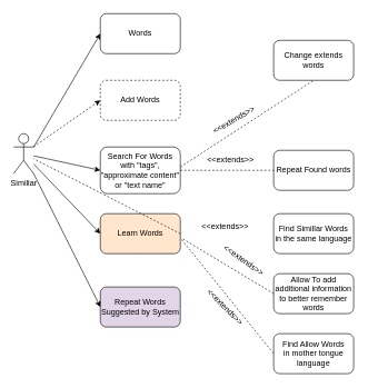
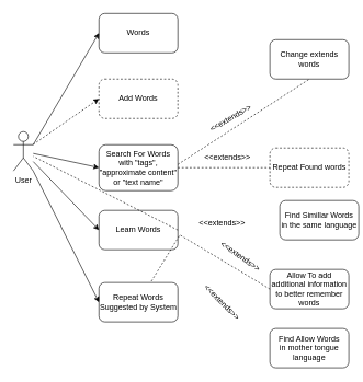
- <mxCell id="7" value="Repeat Found words" style="rounded=1;whiteSpace=wrap;html=1;" vertex="1" parent="1"><mxGeometry x="410" y="225" width="120" height="60" as="geometry" /></mxCell>
+ <mxCell id="7" value="Repeat Found words" style="rounded=1;whiteSpace=wrap;html=1;dashed=1;" vertex="1" parent="1"><mxGeometry x="410" y="225" width="120" height="60" as="geometry" /></mxCell>
- <mxCell id="2" value="Simillar&lt;br&gt;" style="shape=umlActor;verticalLabelPosition=bottom;labelBackgroundColor=#ffffff;verticalAlign=top;html=1;" vertex="1" parent="1"><mxGeometry x="20" y="200" width="30" height="60" as="geometry" /></mxCell>
+ <mxCell id="2" value="User&lt;br&gt;" style="shape=umlActor;verticalLabelPosition=bottom;labelBackgroundColor=#ffffff;verticalAlign=top;html=1;" vertex="1" parent="1"><mxGeometry x="20" y="200" width="30" height="60" as="geometry" /></mxCell>
- <mxCell id="6" value="Learn Words" style="rounded=1;whiteSpace=wrap;html=1;fillColor=#ffe6cc;" vertex="1" parent="1"><mxGeometry x="150" y="320" width="120" height="60" as="geometry" /></mxCell>
+ <mxCell id="6" value="Learn Words" style="rounded=1;whiteSpace=wrap;html=1;" vertex="1" parent="1"><mxGeometry x="150" y="320" width="120" height="60" as="geometry" /></mxCell>
- <mxCell id="9" value="Find Simillar Words&lt;br&gt;in the same language" style="rounded=1;whiteSpace=wrap;html=1;" vertex="1" parent="1"><mxGeometry x="410" y="320" width="120" height="60" as="geometry" /></mxCell>
+ <mxCell id="9" value="Find Simillar Words&lt;br&gt;in the same language" style="rounded=1;whiteSpace=wrap;html=1;" vertex="1" parent="1"><mxGeometry x="425" y="305" width="120" height="60" as="geometry" /></mxCell>
- <mxCell id="14" value="" style="endArrow=none;dashed=1;html=1;exitX=1.017;exitY=0.65;exitDx=0;exitDy=0;entryX=0;entryY=0.5;entryDx=0;entryDy=0;exitPerimeter=0;" edge="1" parent="1" target="13" source="6"><mxGeometry width="50" height="50" relative="1" as="geometry"><mxPoint x="280" y="360" as="sourcePoint" /><mxPoint x="340" y="340" as="targetPoint" /></mxGeometry></mxCell>
+ <mxCell id="14" value="" style="endArrow=none;dashed=1;html=1;exitX=1.017;exitY=0.65;exitDx=0;exitDy=0;exitPerimeter=0;" edge="1" parent="1" target="8" source="6"><mxGeometry width="50" height="50" relative="1" as="geometry"><mxPoint x="280" y="360" as="sourcePoint" /><mxPoint x="340" y="340" as="targetPoint" /></mxGeometry></mxCell>
- <mxCell id="8" value="Repeat Words Suggested by System" style="rounded=1;whiteSpace=wrap;html=1;fillColor=#e1d5e7;" vertex="1" parent="1"><mxGeometry x="150" y="430" width="120" height="60" as="geometry" /></mxCell>
+ <mxCell id="8" value="Repeat Words Suggested by System" style="rounded=1;whiteSpace=wrap;html=1;" vertex="1" parent="1"><mxGeometry x="150" y="430" width="120" height="60" as="geometry" /></mxCell>
